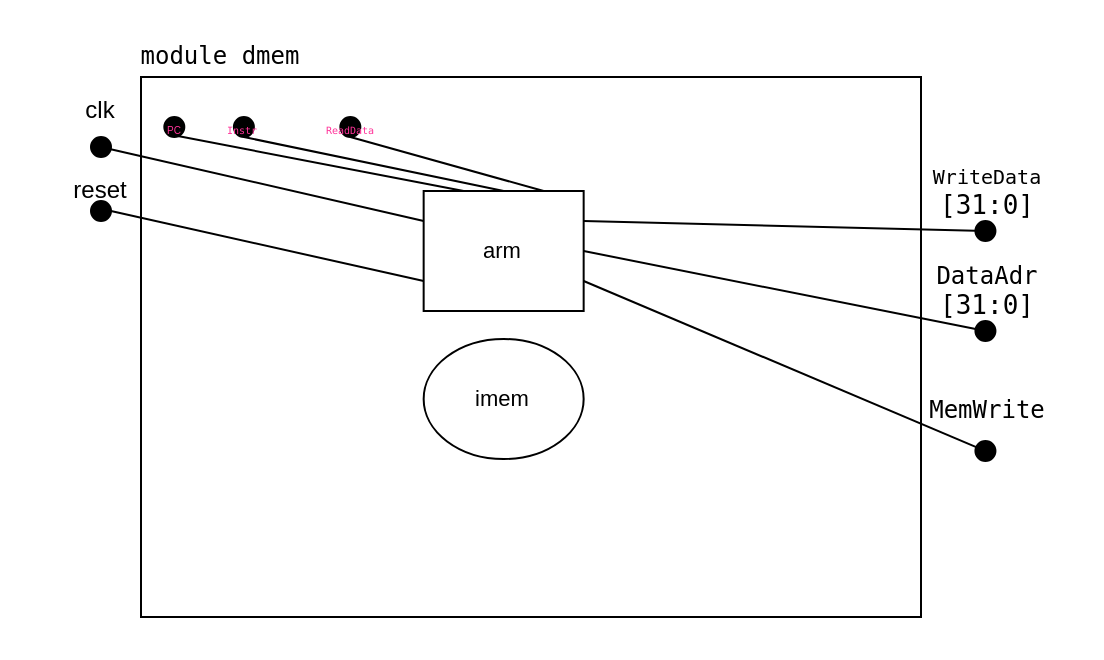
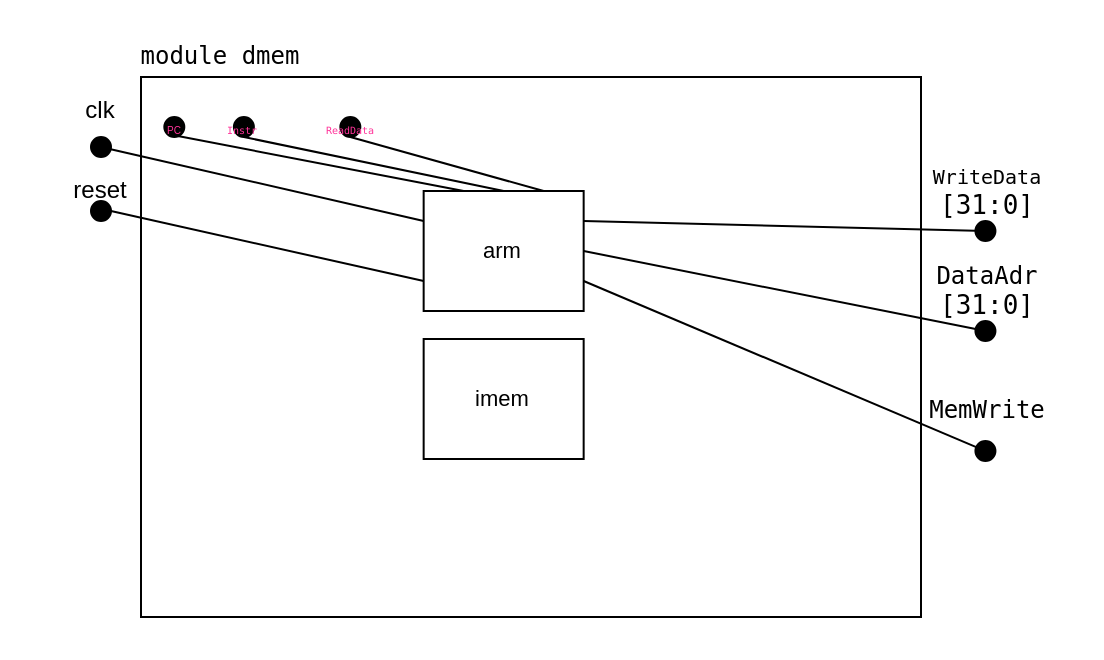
- <mxCell id="30" value="&lt;div style=&quot;&quot;&gt;&lt;span style=&quot;background-color: light-dark(#ffffff, var(--ge-dark-color, #121212)); color: light-dark(rgb(0, 0, 0), rgb(255, 255, 255));&quot;&gt;imem&lt;/span&gt;&lt;/div&gt;&lt;div&gt;&lt;/div&gt;" style="ellipse;whiteSpace=wrap;html=1;fontFamily=Helvetica;fontSize=11;fontColor=default;labelBackgroundColor=default;align=center;" parent="1" vertex="1"><mxGeometry x="211.33" y="169" width="80" height="60" as="geometry" /></mxCell>
+ <mxCell id="30" value="&lt;div style=&quot;&quot;&gt;&lt;span style=&quot;background-color: light-dark(#ffffff, var(--ge-dark-color, #121212)); color: light-dark(rgb(0, 0, 0), rgb(255, 255, 255));&quot;&gt;imem&lt;/span&gt;&lt;/div&gt;&lt;div&gt;&lt;/div&gt;" style="rounded=0;whiteSpace=wrap;html=1;fontFamily=Helvetica;fontSize=11;fontColor=default;labelBackgroundColor=default;align=center;" parent="1" vertex="1"><mxGeometry x="211.33" y="169" width="80" height="60" as="geometry" /></mxCell>
